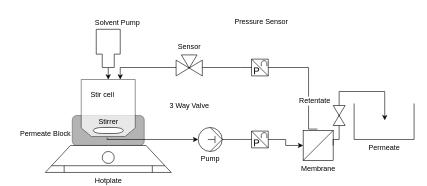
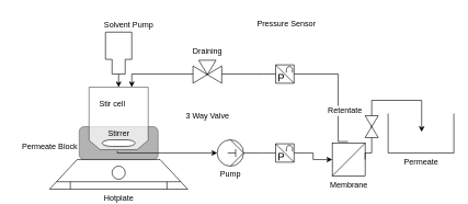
- <mxCell id="31" value="Sensor" style="text;html=1;align=center;verticalAlign=middle;resizable=0;points=[];autosize=1;strokeColor=none;fillColor=none;" vertex="1" parent="1"><mxGeometry x="279.99" y="62" width="70" height="30" as="geometry" /></mxCell>
+ <mxCell id="31" value="Draining" style="text;html=1;align=center;verticalAlign=middle;resizable=0;points=[];autosize=1;strokeColor=none;fillColor=none;" vertex="1" parent="1"><mxGeometry x="279.99" y="62" width="70" height="30" as="geometry" /></mxCell>
